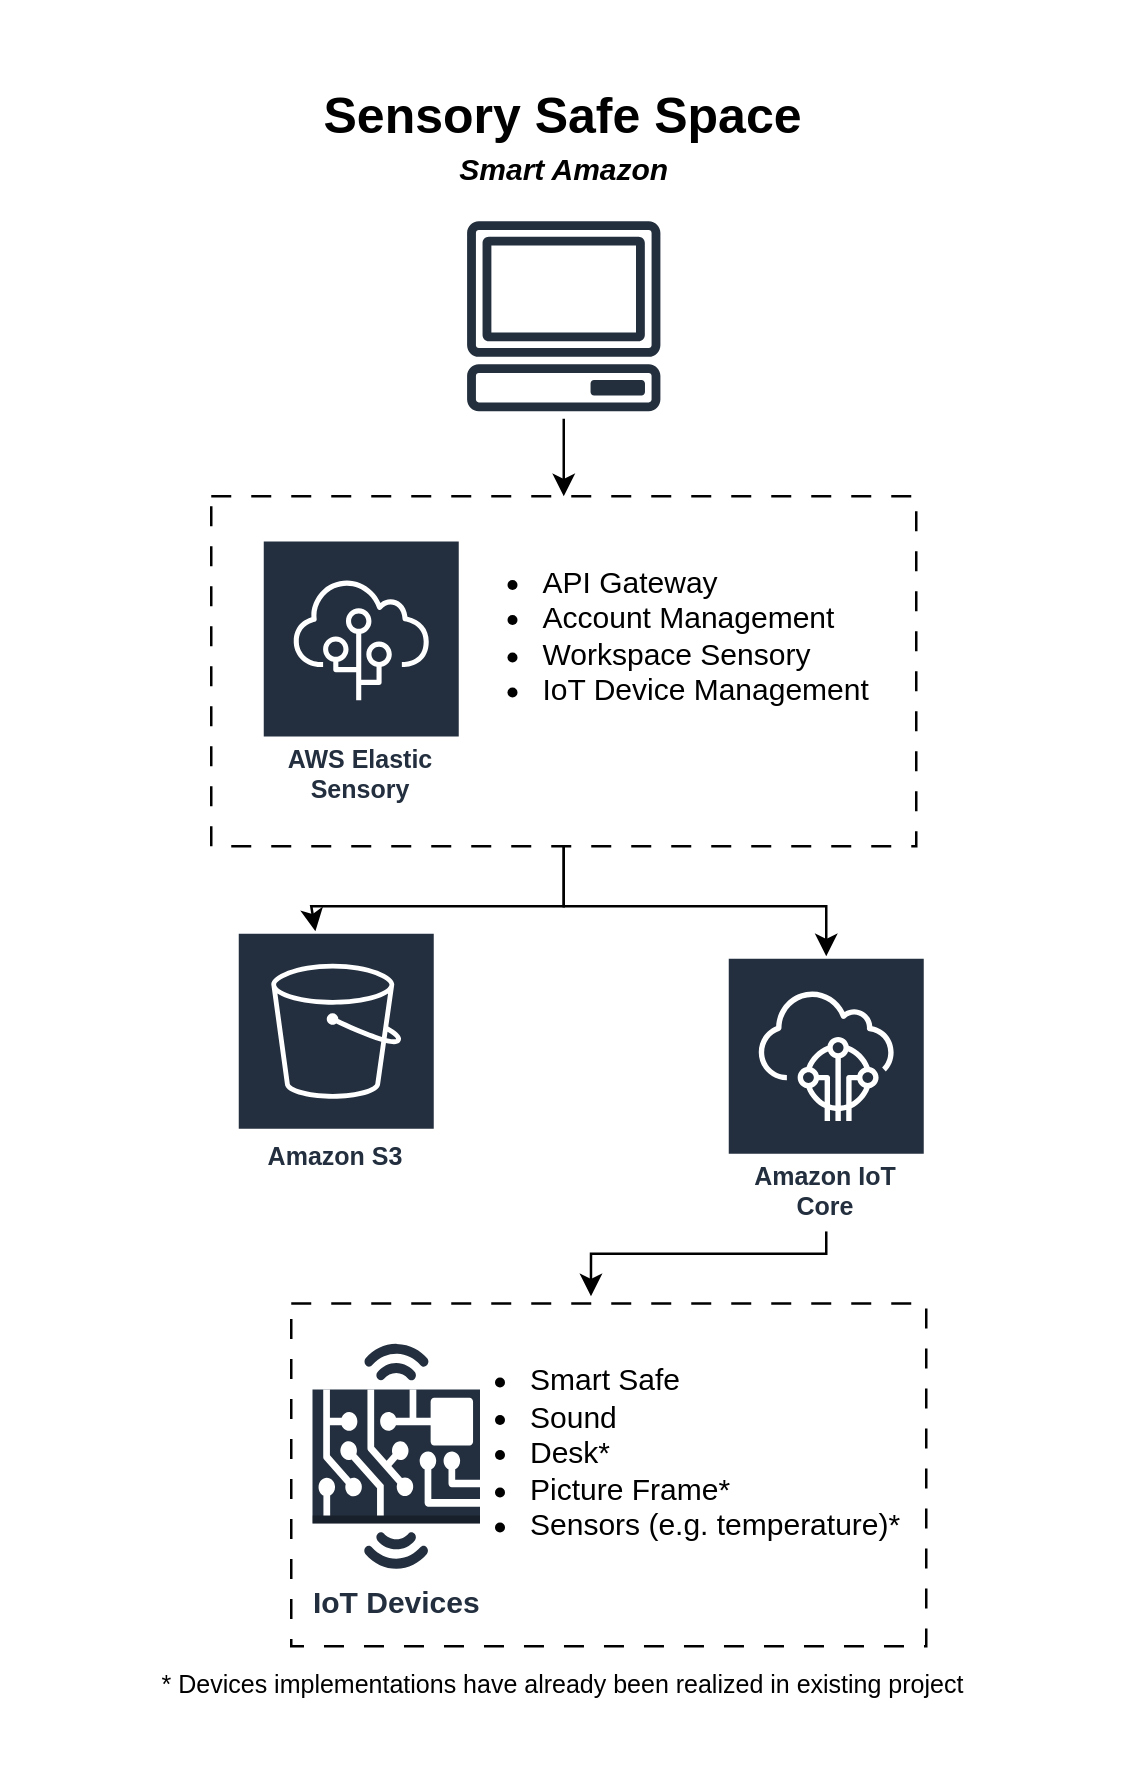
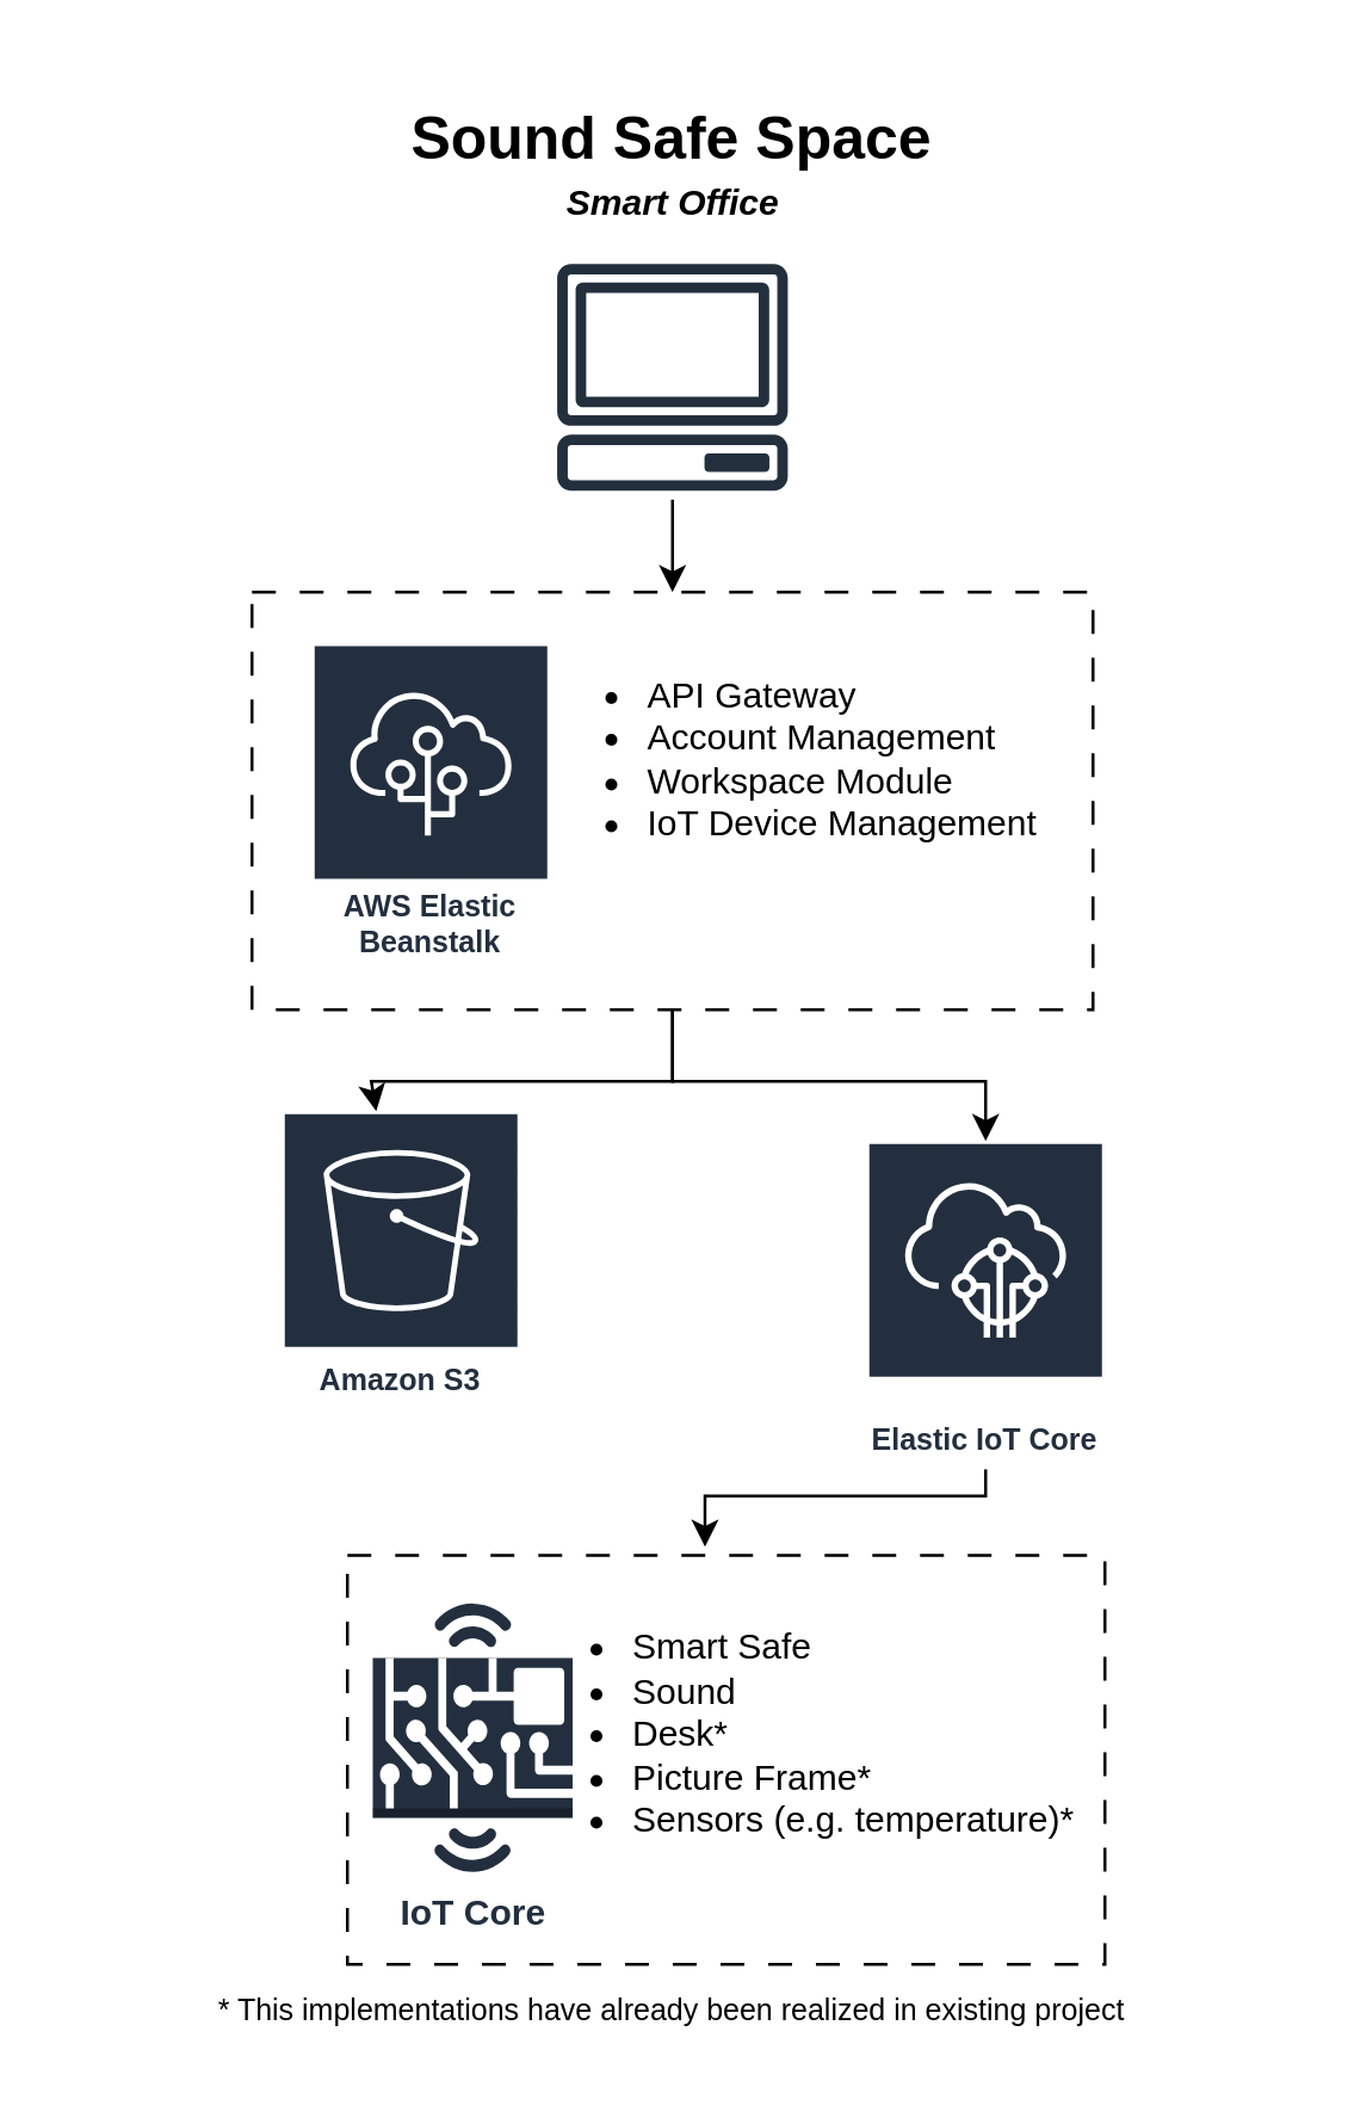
- <mxCell id="14" value="Sensory Safe Space" style="text;html=1;align=center;verticalAlign=middle;whiteSpace=wrap;rounded=0;fontStyle=1;fontSize=20;" parent="1" vertex="1"><mxGeometry x="119" y="20" width="212" height="50" as="geometry" /></mxCell>
+ <mxCell id="14" value="Sound Safe Space" style="text;html=1;align=center;verticalAlign=middle;whiteSpace=wrap;rounded=0;fontStyle=1;fontSize=20;" parent="1" vertex="1"><mxGeometry x="119" y="20" width="212" height="50" as="geometry" /></mxCell>
- <mxCell id="13" value="Smart Amazon" style="text;html=1;align=center;verticalAlign=middle;whiteSpace=wrap;rounded=0;fontStyle=3" parent="1" vertex="1"><mxGeometry x="161.75" y="58" width="126.5" height="20" as="geometry" /></mxCell>
+ <mxCell id="13" value="Smart Office" style="text;html=1;align=center;verticalAlign=middle;whiteSpace=wrap;rounded=0;fontStyle=3" parent="1" vertex="1"><mxGeometry x="161.75" y="58" width="126.5" height="20" as="geometry" /></mxCell>
- <mxCell id="7" value="&lt;ul&gt;&lt;li&gt;API Gateway&lt;/li&gt;&lt;li&gt;Account Management&lt;/li&gt;&lt;li&gt;Workspace Sensory&lt;/li&gt;&lt;li&gt;IoT Device Management&lt;/li&gt;&lt;/ul&gt;" style="text;html=1;align=left;verticalAlign=middle;whiteSpace=wrap;rounded=0;" parent="1" vertex="1"><mxGeometry x="175" y="215.09" width="176" height="77.09" as="geometry" /></mxCell>
+ <mxCell id="7" value="&lt;ul&gt;&lt;li&gt;API Gateway&lt;/li&gt;&lt;li&gt;Account Management&lt;/li&gt;&lt;li&gt;Workspace Module&lt;/li&gt;&lt;li&gt;IoT Device Management&lt;/li&gt;&lt;/ul&gt;" style="text;html=1;align=left;verticalAlign=middle;whiteSpace=wrap;rounded=0;" parent="1" vertex="1"><mxGeometry x="175" y="215.09" width="176" height="77.09" as="geometry" /></mxCell>
- <mxCell id="6" value="AWS Elastic Sensory" style="sketch=0;outlineConnect=0;fontColor=#232F3E;gradientColor=none;strokeColor=#ffffff;fillColor=#232F3E;dashed=0;verticalLabelPosition=middle;verticalAlign=bottom;align=center;html=1;whiteSpace=wrap;fontSize=10;fontStyle=1;spacing=3;shape=mxgraph.aws4.productIcon;prIcon=mxgraph.aws4.elastic_beanstalk;" parent="1" vertex="1"><mxGeometry x="104" y="215.09" width="80" height="110" as="geometry" /></mxCell>
+ <mxCell id="6" value="AWS Elastic Beanstalk" style="sketch=0;outlineConnect=0;fontColor=#232F3E;gradientColor=none;strokeColor=#ffffff;fillColor=#232F3E;dashed=0;verticalLabelPosition=middle;verticalAlign=bottom;align=center;html=1;whiteSpace=wrap;fontSize=10;fontStyle=1;spacing=3;shape=mxgraph.aws4.productIcon;prIcon=mxgraph.aws4.elastic_beanstalk;" parent="1" vertex="1"><mxGeometry x="104" y="215.09" width="80" height="110" as="geometry" /></mxCell>
- <mxCell id="9" value="Amazon IoT Core" style="sketch=0;outlineConnect=0;fontColor=#232F3E;gradientColor=none;strokeColor=#ffffff;fillColor=#232F3E;dashed=0;verticalLabelPosition=middle;verticalAlign=bottom;align=center;html=1;whiteSpace=wrap;fontSize=10;fontStyle=1;spacing=3;shape=mxgraph.aws4.productIcon;prIcon=mxgraph.aws4.iot_core;" parent="1" vertex="1"><mxGeometry x="290" y="382" width="80" height="110" as="geometry" /></mxCell>
+ <mxCell id="9" value="Elastic IoT Core" style="sketch=0;outlineConnect=0;fontColor=#232F3E;gradientColor=none;strokeColor=#ffffff;fillColor=#232F3E;dashed=0;verticalLabelPosition=middle;verticalAlign=bottom;align=center;html=1;whiteSpace=wrap;fontSize=10;fontStyle=1;spacing=3;shape=mxgraph.aws4.productIcon;prIcon=mxgraph.aws4.iot_core;" parent="1" vertex="1"><mxGeometry x="290" y="382" width="80" height="110" as="geometry" /></mxCell>
- <mxCell id="17" value="&lt;font color=&quot;#232f3e&quot;&gt;&lt;b&gt;IoT Devices&lt;/b&gt;&lt;/font&gt;" style="outlineConnect=0;dashed=0;verticalLabelPosition=bottom;verticalAlign=top;align=center;html=1;shape=mxgraph.aws3.hardware_board;fillColor=#232f3e;gradientColor=none;" parent="1" vertex="1"><mxGeometry x="124.5" y="537" width="67" height="90" as="geometry" /></mxCell>
+ <mxCell id="17" value="&lt;font color=&quot;#232f3e&quot;&gt;&lt;b&gt;IoT Core&lt;/b&gt;&lt;/font&gt;" style="outlineConnect=0;dashed=0;verticalLabelPosition=bottom;verticalAlign=top;align=center;html=1;shape=mxgraph.aws3.hardware_board;fillColor=#232f3e;gradientColor=none;" parent="1" vertex="1"><mxGeometry x="124.5" y="537" width="67" height="90" as="geometry" /></mxCell>
- <mxCell id="12" value="&lt;font style=&quot;font-size: 10px;&quot;&gt;* Devices implementations have already been realized in existing project&lt;/font&gt;" style="text;html=1;align=center;verticalAlign=middle;whiteSpace=wrap;rounded=0;fontSize=10;" parent="1" vertex="1"><mxGeometry x="20" y="658" width="410" height="30" as="geometry" /></mxCell>
+ <mxCell id="12" value="&lt;font style=&quot;font-size: 10px;&quot;&gt;* This implementations have already been realized in existing project&lt;/font&gt;" style="text;html=1;align=center;verticalAlign=middle;whiteSpace=wrap;rounded=0;fontSize=10;" parent="1" vertex="1"><mxGeometry x="20" y="658" width="410" height="30" as="geometry" /></mxCell>
